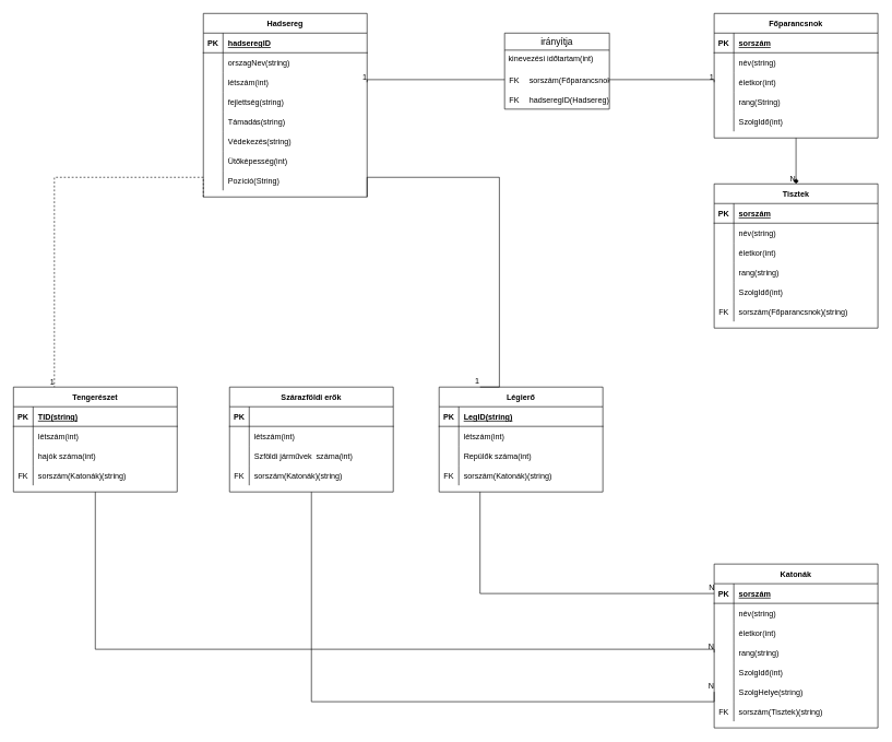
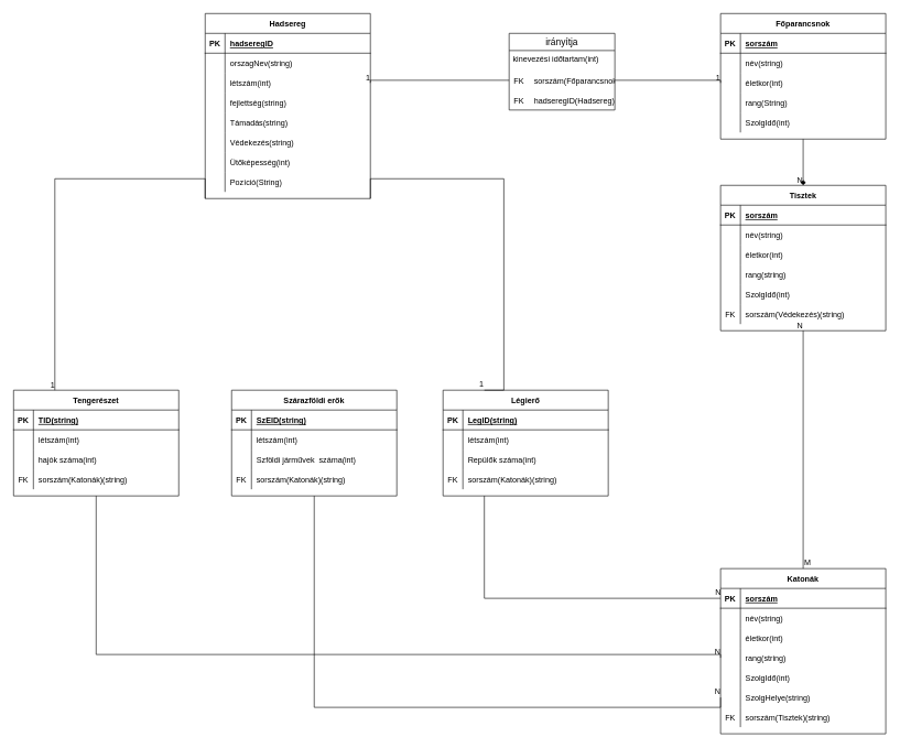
- <mxCell id="147" value="" style="endArrow=none;html=1;rounded=0;exitX=0;exitY=1;exitDx=0;exitDy=0;entryX=0.25;entryY=0;entryDx=0;entryDy=0;edgeStyle=orthogonalEdgeStyle;dashed=1;" parent="1" source="18" target="84" edge="1"><mxGeometry relative="1" as="geometry"><mxPoint x="670" y="550" as="sourcePoint" /><mxPoint x="830" y="550" as="targetPoint" /><Array as="points"><mxPoint x="83" y="270" /></Array></mxGeometry></mxCell>
+ <mxCell id="147" value="" style="endArrow=none;html=1;rounded=0;exitX=0;exitY=1;exitDx=0;exitDy=0;entryX=0.25;entryY=0;entryDx=0;entryDy=0;edgeStyle=orthogonalEdgeStyle;" parent="1" source="18" target="84" edge="1"><mxGeometry relative="1" as="geometry"><mxPoint x="670" y="550" as="sourcePoint" /><mxPoint x="830" y="550" as="targetPoint" /><Array as="points"><mxPoint x="83" y="270" /></Array></mxGeometry></mxCell>
- <mxCell id="61" value="sorszám(Főparancsnok)(string)" style="shape=partialRectangle;connectable=0;fillColor=none;top=0;left=0;bottom=0;right=0;align=left;spacingLeft=6;fontStyle=0;overflow=hidden;" parent="59" vertex="1"><mxGeometry x="30" width="220" height="30" as="geometry"><mxRectangle width="220" height="30" as="alternateBounds" /></mxGeometry></mxCell>
+ <mxCell id="61" value="sorszám(Védekezés)(string)" style="shape=partialRectangle;connectable=0;fillColor=none;top=0;left=0;bottom=0;right=0;align=left;spacingLeft=6;fontStyle=0;overflow=hidden;" parent="59" vertex="1"><mxGeometry x="30" width="220" height="30" as="geometry"><mxRectangle width="220" height="30" as="alternateBounds" /></mxGeometry></mxCell>
+ <mxCell id="100" value="SzEID(string)" style="shape=partialRectangle;overflow=hidden;connectable=0;fillColor=none;top=0;left=0;bottom=0;right=0;align=left;spacingLeft=6;fontStyle=5;" parent="98" vertex="1"><mxGeometry x="30" width="220" height="30" as="geometry"><mxRectangle width="220" height="30" as="alternateBounds" /></mxGeometry></mxCell>
+ <mxCell id="138" value="" style="endArrow=none;html=1;rounded=0;entryX=0.5;entryY=1;entryDx=0;entryDy=0;exitX=0.5;exitY=0;exitDx=0;exitDy=0;" parent="1" source="62" target="43" edge="1"><mxGeometry relative="1" as="geometry"><mxPoint x="670" y="410" as="sourcePoint" /><mxPoint x="830" y="410" as="targetPoint" /></mxGeometry></mxCell>
+ <mxCell id="139" value="M" style="resizable=0;html=1;align=left;verticalAlign=bottom;" parent="138" connectable="0" vertex="1"><mxGeometry x="-1" relative="1" as="geometry" /></mxCell>
+ <mxCell id="140" value="N" style="resizable=0;html=1;align=right;verticalAlign=bottom;" parent="138" connectable="0" vertex="1"><mxGeometry x="1" relative="1" as="geometry" /></mxCell>
